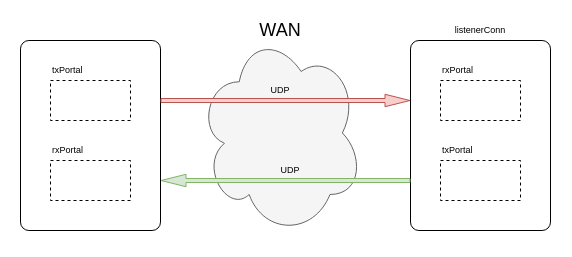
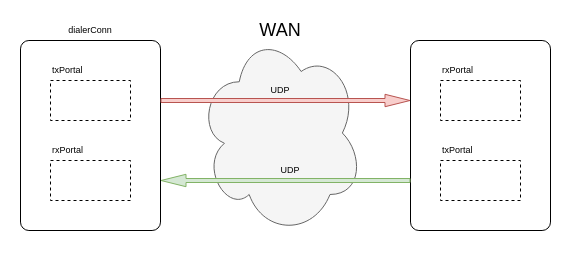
+ <mxCell id="9" value="dialerConn" style="text;html=1;strokeColor=none;fillColor=none;align=center;verticalAlign=middle;whiteSpace=wrap;rounded=0;fontSize=9;" vertex="1" parent="1"><mxGeometry x="70" y="20" width="40" height="20" as="geometry" /></mxCell>
- <mxCell id="14" value="listenerConn" style="text;html=1;strokeColor=none;fillColor=none;align=center;verticalAlign=middle;whiteSpace=wrap;rounded=0;fontSize=9;" vertex="1" parent="1"><mxGeometry x="460" y="20" width="40" height="20" as="geometry" /></mxCell>
